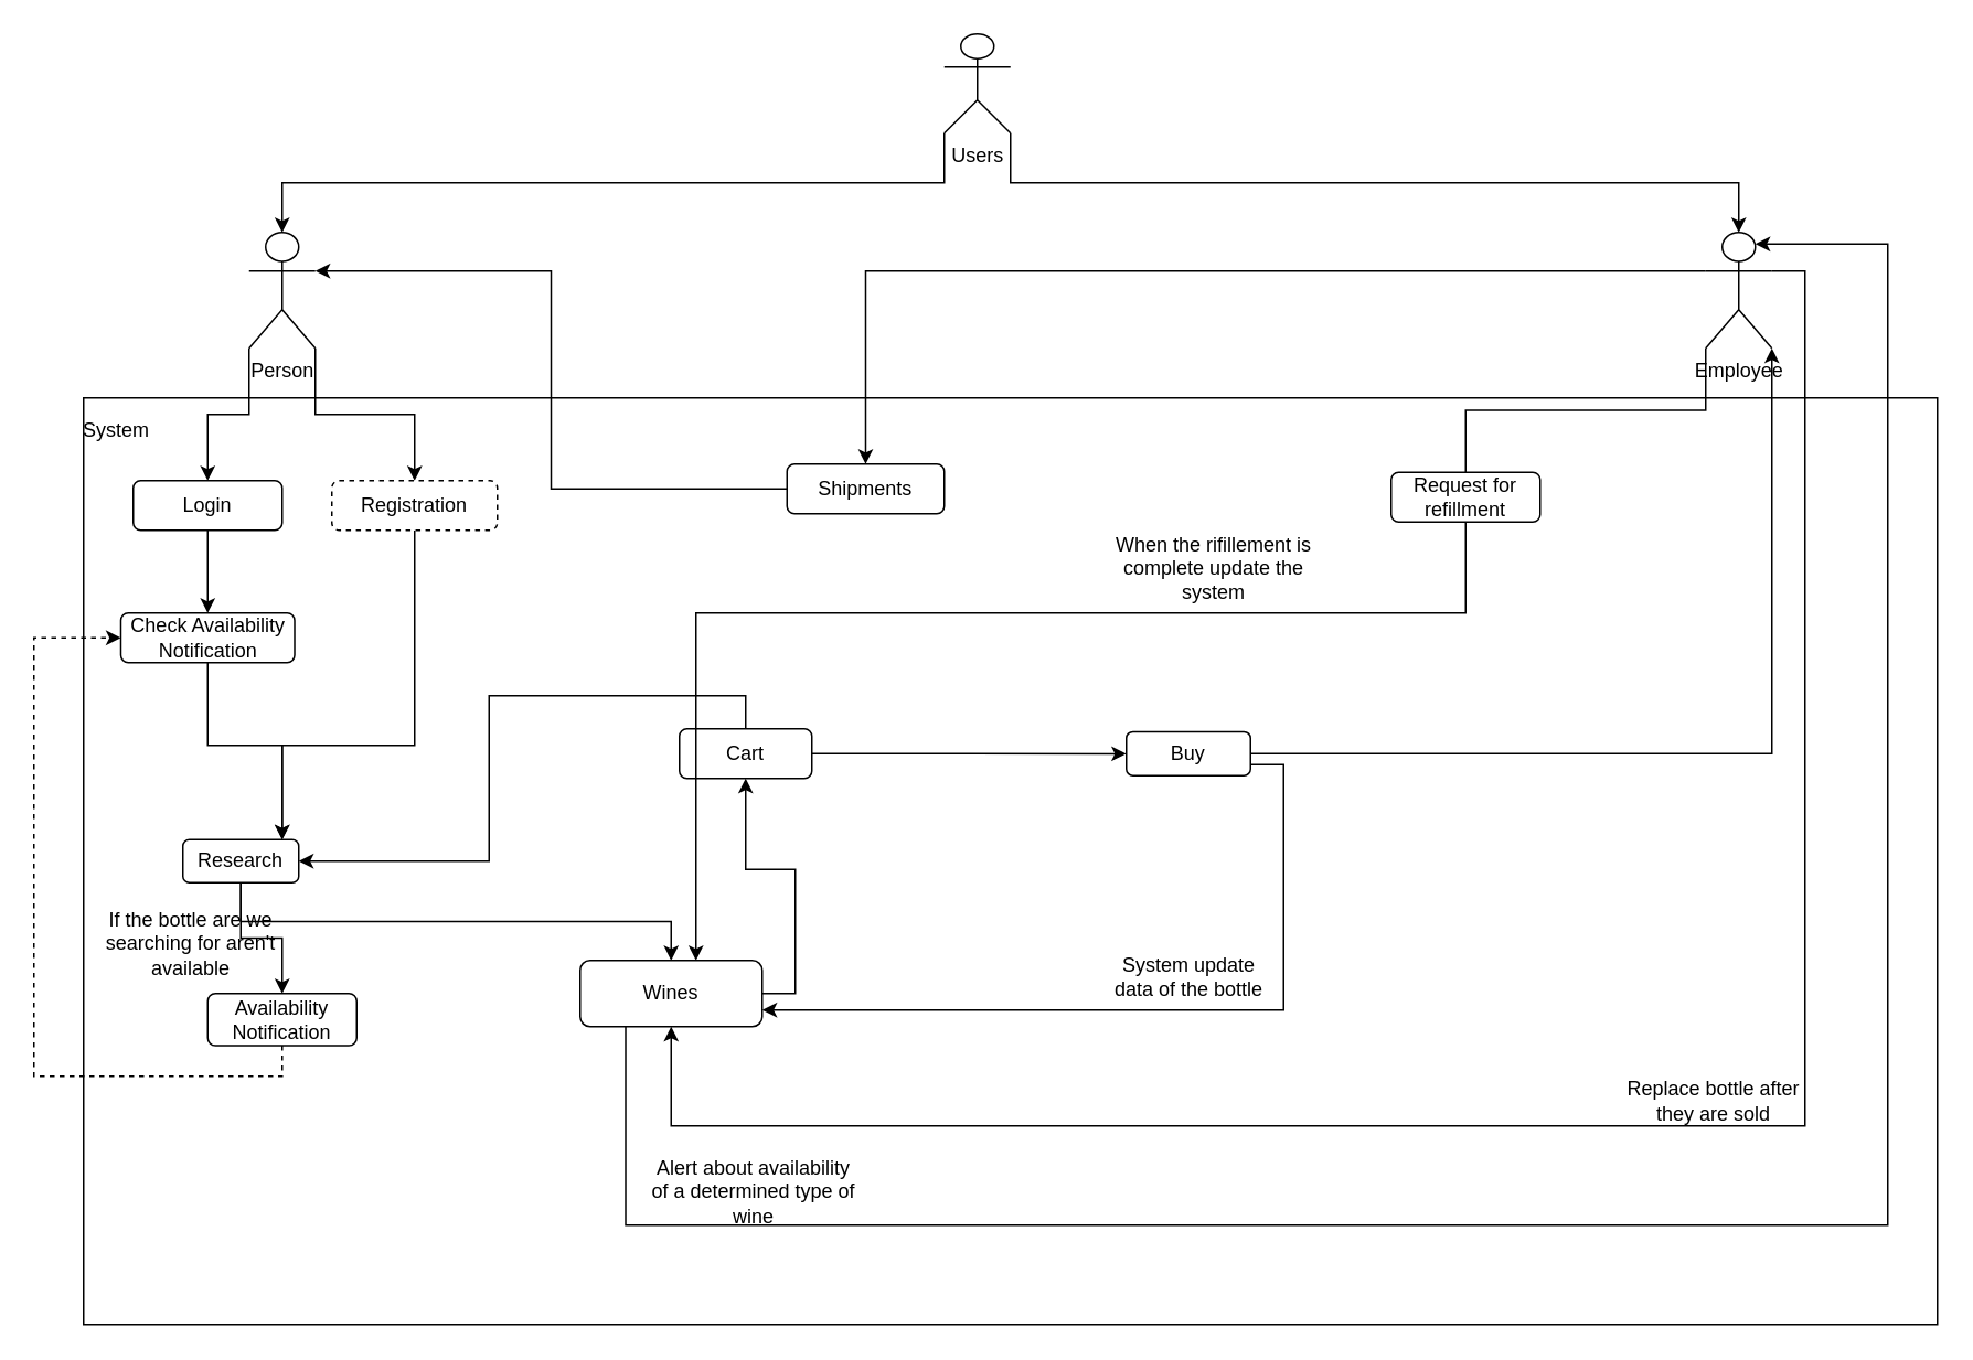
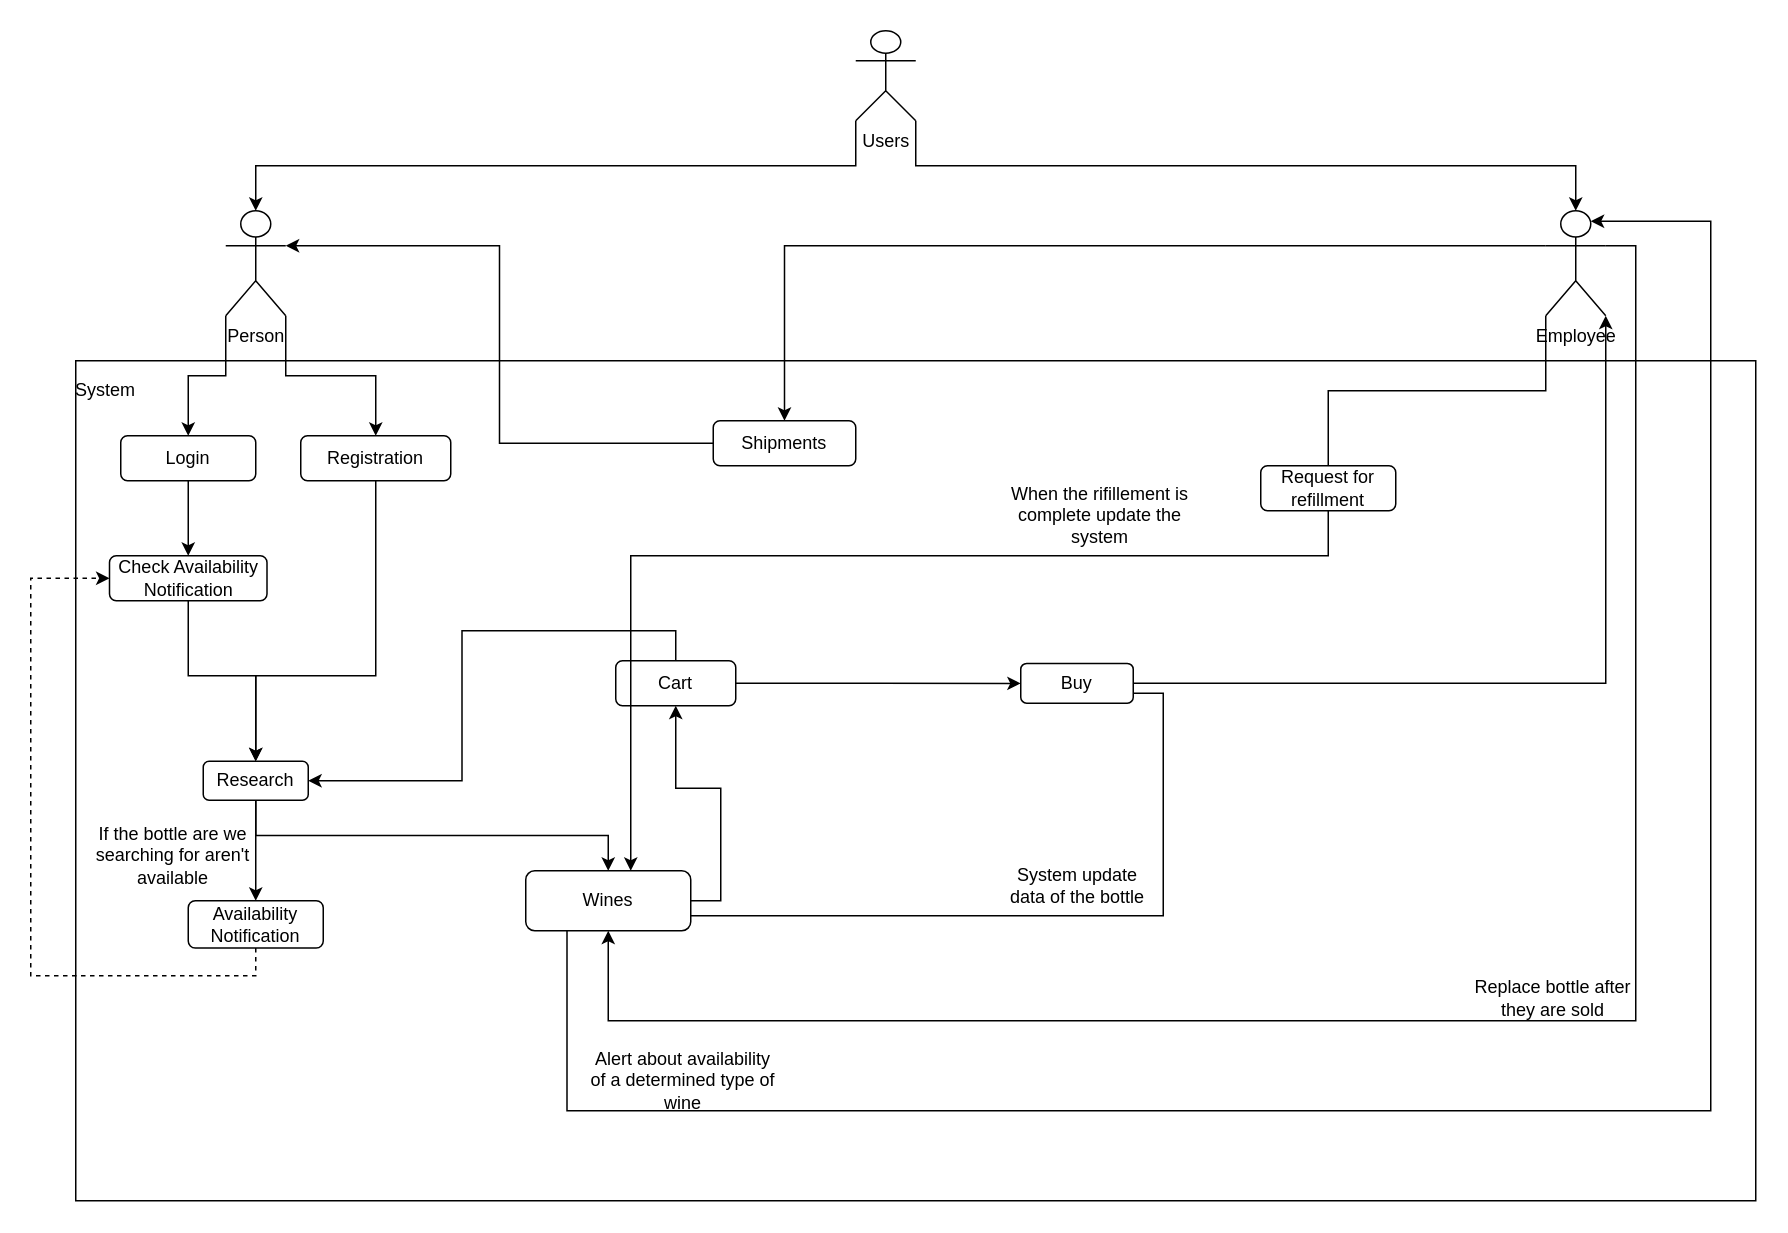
- <mxCell id="41" value="Request for refillment" style="rounded=1;whiteSpace=wrap;html=1;" vertex="1" parent="1"><mxGeometry x="840" y="285" width="90" height="30" as="geometry" /></mxCell>
+ <mxCell id="41" value="Request for refillment" style="rounded=1;whiteSpace=wrap;html=1;" vertex="1" parent="1"><mxGeometry x="840" y="310" width="90" height="30" as="geometry" /></mxCell>
- <mxCell id="15" value="Registration" style="rounded=1;whiteSpace=wrap;html=1;dashed=1;" vertex="1" parent="1"><mxGeometry x="200" y="290" width="100" height="30" as="geometry" /></mxCell>
+ <mxCell id="15" value="Registration" style="rounded=1;whiteSpace=wrap;html=1;" vertex="1" parent="1"><mxGeometry x="200" y="290" width="100" height="30" as="geometry" /></mxCell>
- <mxCell id="18" value="Research" style="rounded=1;whiteSpace=wrap;html=1;" vertex="1" parent="1"><mxGeometry x="110" y="507" width="70" height="26" as="geometry" /></mxCell>
+ <mxCell id="18" value="Research" style="rounded=1;whiteSpace=wrap;html=1;" vertex="1" parent="1"><mxGeometry x="135" y="507" width="70" height="26" as="geometry" /></mxCell>
- <mxCell id="20" style="edgeStyle=orthogonalEdgeStyle;rounded=0;orthogonalLoop=1;jettySize=auto;html=1;exitX=1;exitY=0.75;exitDx=0;exitDy=0;entryX=1;entryY=0.75;entryDx=0;entryDy=0;" edge="1" parent="1" source="21" target="26"><mxGeometry relative="1" as="geometry"><mxPoint x="600" y="600" as="targetPoint" /></mxGeometry></mxCell>
+ <mxCell id="20" style="edgeStyle=orthogonalEdgeStyle;rounded=0;orthogonalLoop=1;jettySize=auto;html=1;exitX=1;exitY=0.75;exitDx=0;exitDy=0;entryX=1;entryY=0.75;entryDx=0;entryDy=0;endArrow=none;" edge="1" parent="1" source="21" target="26"><mxGeometry relative="1" as="geometry"><mxPoint x="600" y="600" as="targetPoint" /></mxGeometry></mxCell>
